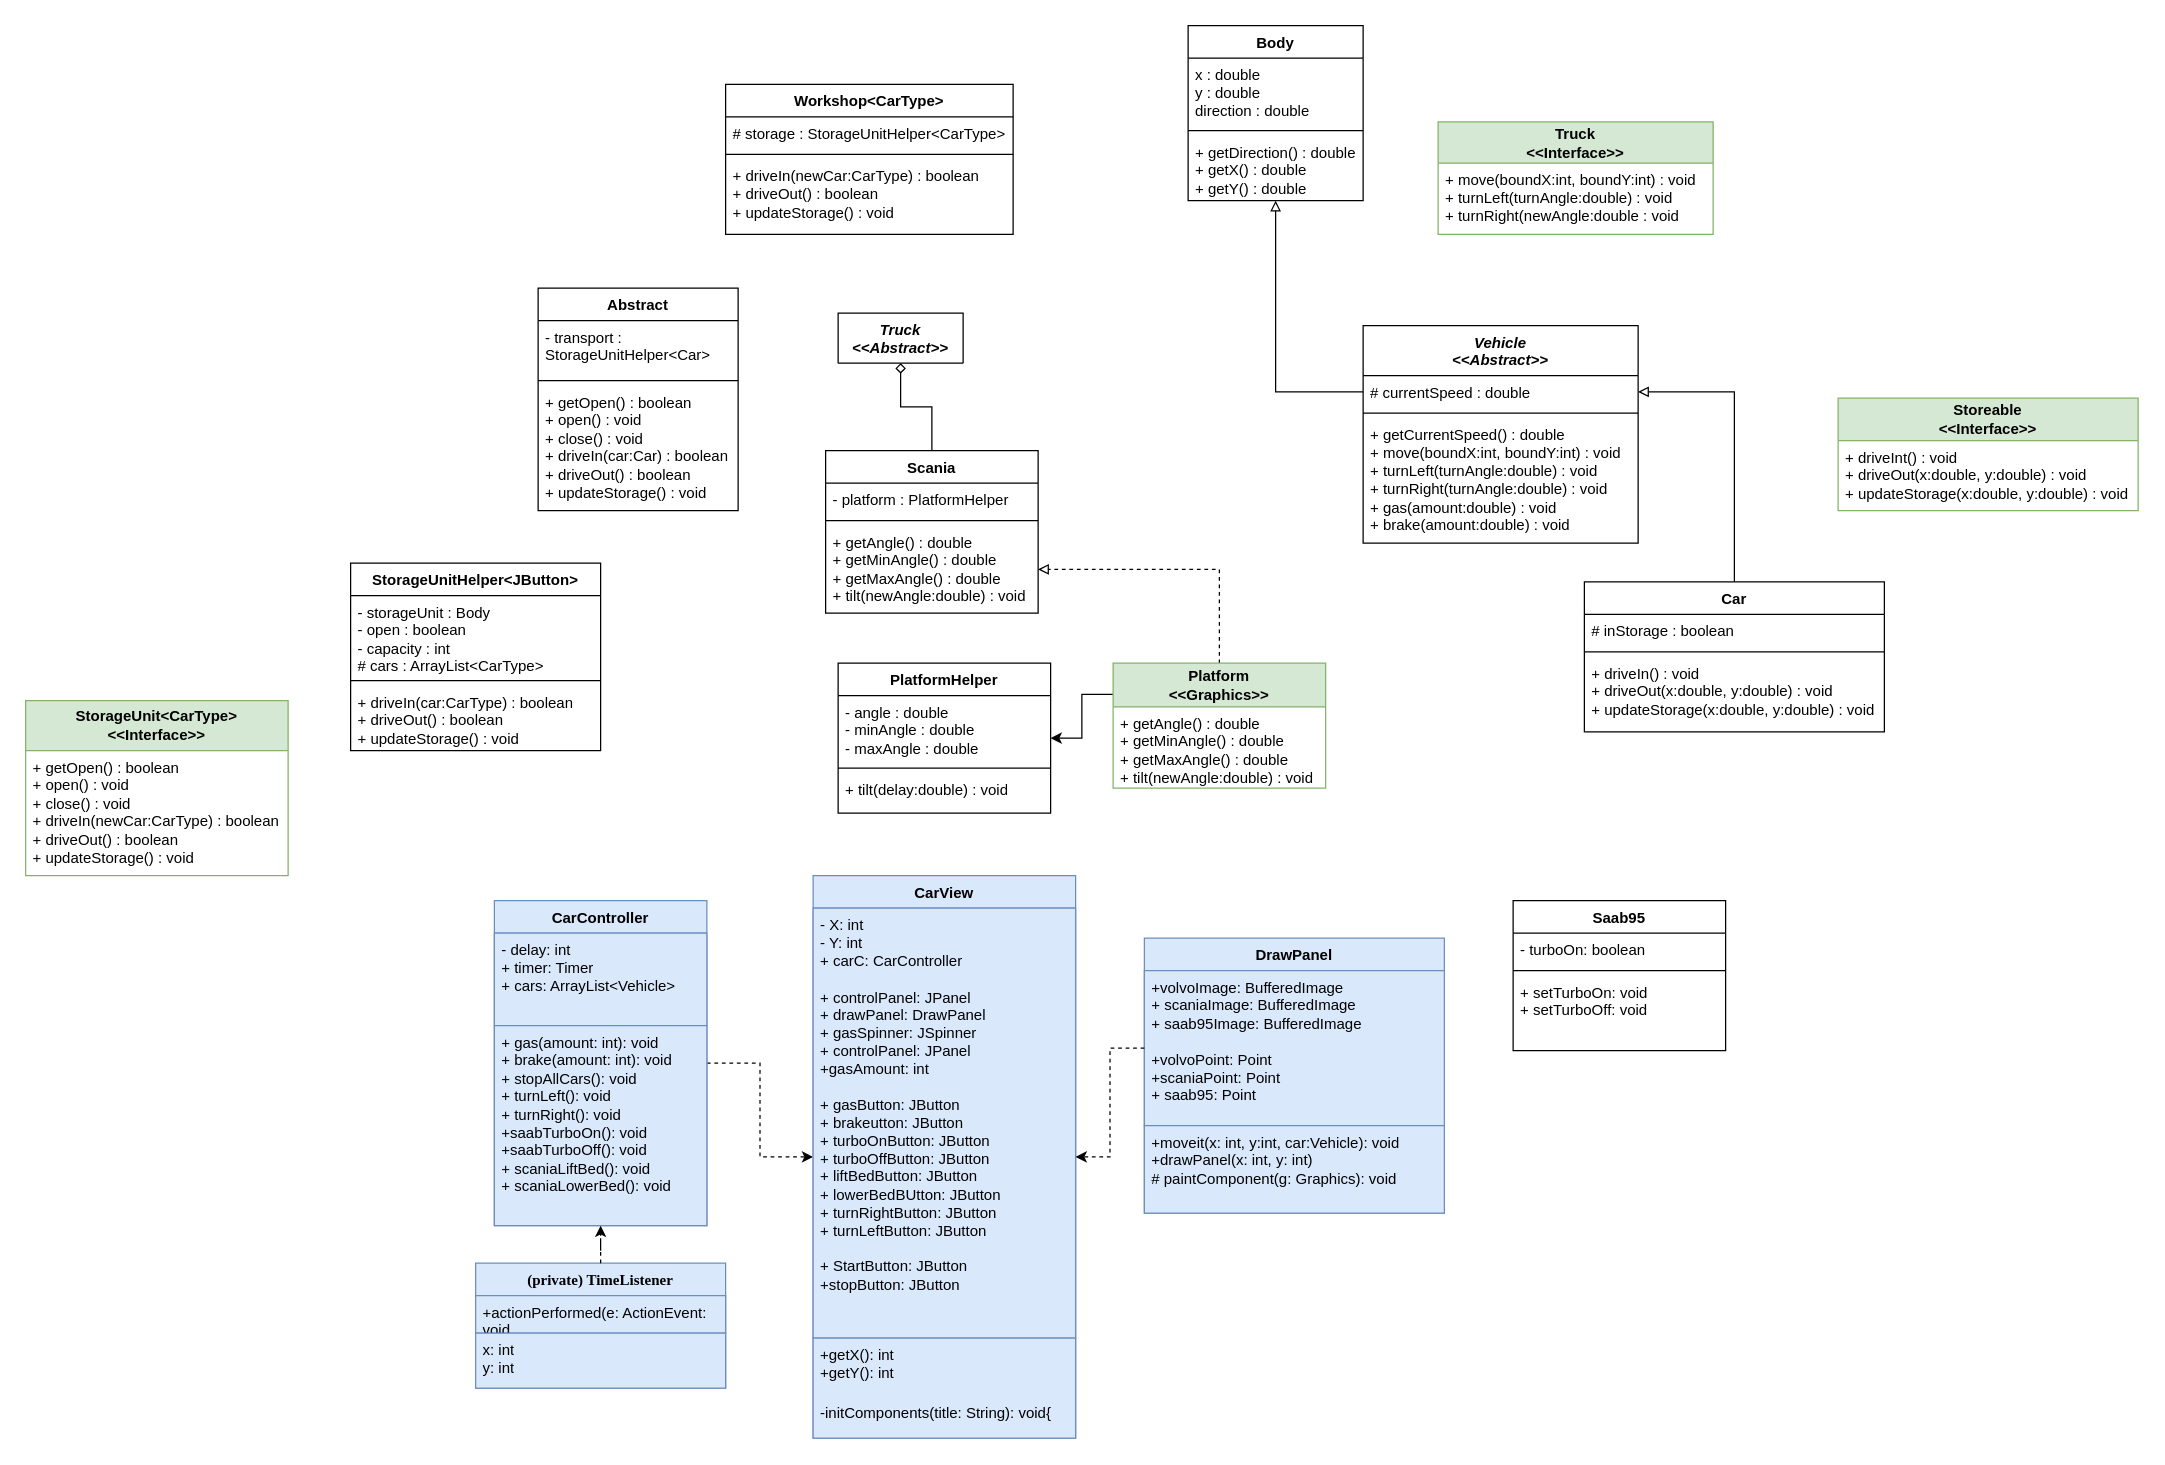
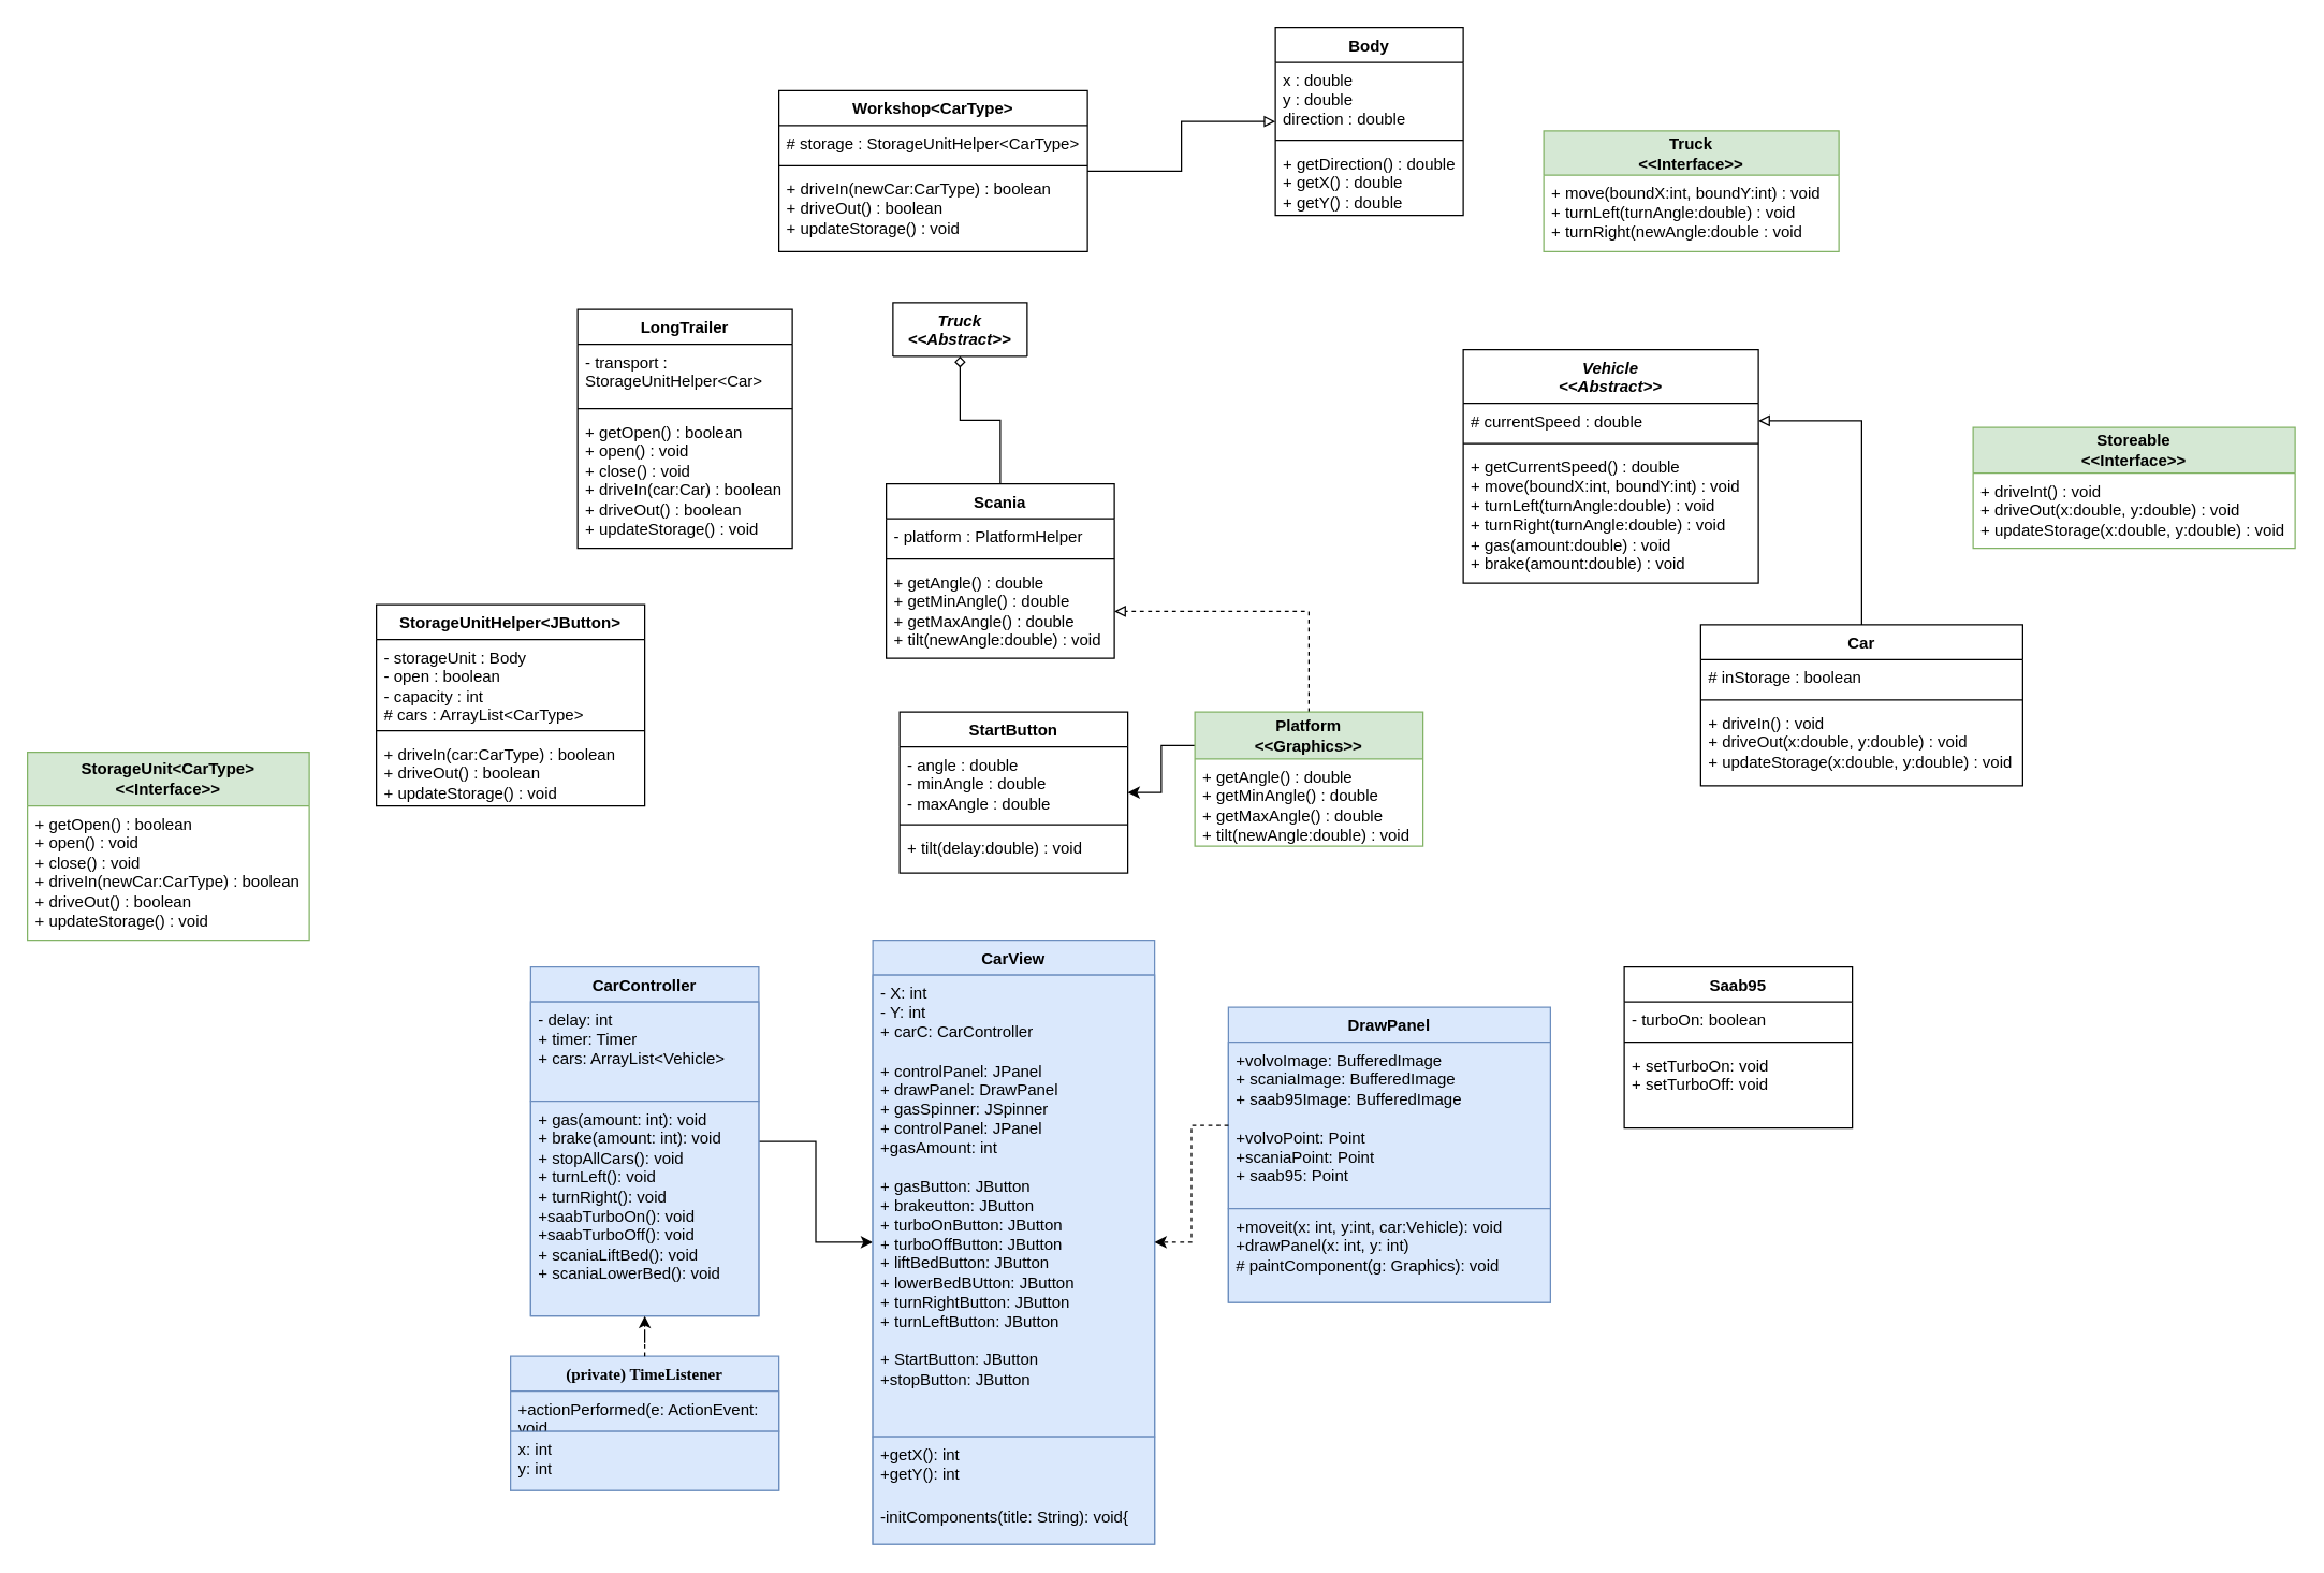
+ <mxCell id="44" style="edgeStyle=orthogonalEdgeStyle;rounded=0;orthogonalLoop=1;jettySize=auto;html=1;endArrow=block;endFill=0;" parent="1" source="45" target="2" edge="1"><mxGeometry relative="1" as="geometry" /></mxCell>
- <mxCell id="49" value="&lt;div&gt;Abstract&lt;/div&gt;" style="swimlane;fontStyle=1;align=center;verticalAlign=top;childLayout=stackLayout;horizontal=1;startSize=26;horizontalStack=0;resizeParent=1;resizeParentMax=0;resizeLast=0;collapsible=1;marginBottom=0;whiteSpace=wrap;html=1;" parent="1" vertex="1"><mxGeometry x="430" y="230" width="160" height="178" as="geometry" /></mxCell>
+ <mxCell id="49" value="&lt;div&gt;LongTrailer&lt;/div&gt;" style="swimlane;fontStyle=1;align=center;verticalAlign=top;childLayout=stackLayout;horizontal=1;startSize=26;horizontalStack=0;resizeParent=1;resizeParentMax=0;resizeLast=0;collapsible=1;marginBottom=0;whiteSpace=wrap;html=1;" parent="1" vertex="1"><mxGeometry x="430" y="230" width="160" height="178" as="geometry" /></mxCell>
- <mxCell id="21" value="&lt;div&gt;&lt;i&gt;Truck&lt;/i&gt;&lt;/div&gt;&lt;div&gt;&lt;i&gt;&amp;lt;&amp;lt;Abstract&amp;gt;&amp;gt;&lt;/i&gt;&lt;/div&gt;" style="swimlane;fontStyle=1;align=center;verticalAlign=top;childLayout=stackLayout;horizontal=1;startSize=66;horizontalStack=0;resizeParent=1;resizeParentMax=0;resizeLast=0;collapsible=1;marginBottom=0;whiteSpace=wrap;html=1;" parent="1" vertex="1"><mxGeometry x="670" y="250" width="100" height="40" as="geometry" /></mxCell>
+ <mxCell id="21" value="&lt;div&gt;&lt;i&gt;Truck&lt;/i&gt;&lt;/div&gt;&lt;div&gt;&lt;i&gt;&amp;lt;&amp;lt;Abstract&amp;gt;&amp;gt;&lt;/i&gt;&lt;/div&gt;" style="swimlane;fontStyle=1;align=center;verticalAlign=top;childLayout=stackLayout;horizontal=1;startSize=66;horizontalStack=0;resizeParent=1;resizeParentMax=0;resizeLast=0;collapsible=1;marginBottom=0;whiteSpace=wrap;html=1;" parent="1" vertex="1"><mxGeometry x="665" y="225" width="100" height="40" as="geometry" /></mxCell>
- <mxCell id="35" style="edgeStyle=orthogonalEdgeStyle;rounded=0;orthogonalLoop=1;jettySize=auto;html=1;endArrow=block;endFill=0;exitX=0;exitY=0.5;exitDx=0;exitDy=0;" parent="1" source="37" target="2" edge="1"><mxGeometry relative="1" as="geometry" /></mxCell>
- <mxCell id="22" value="PlatformHelper" style="swimlane;fontStyle=1;align=center;verticalAlign=top;childLayout=stackLayout;horizontal=1;startSize=26;horizontalStack=0;resizeParent=1;resizeParentMax=0;resizeLast=0;collapsible=1;marginBottom=0;whiteSpace=wrap;html=1;" parent="1" vertex="1"><mxGeometry x="670" y="530" width="170" height="120" as="geometry" /></mxCell>
+ <mxCell id="22" value="StartButton" style="swimlane;fontStyle=1;align=center;verticalAlign=top;childLayout=stackLayout;horizontal=1;startSize=26;horizontalStack=0;resizeParent=1;resizeParentMax=0;resizeLast=0;collapsible=1;marginBottom=0;whiteSpace=wrap;html=1;" parent="1" vertex="1"><mxGeometry x="670" y="530" width="170" height="120" as="geometry" /></mxCell>
- <mxCell id="11" style="edgeStyle=orthogonalEdgeStyle;rounded=0;orthogonalLoop=1;jettySize=auto;html=1;dashed=1;" edge="1" parent="1" source="12" target="15"><mxGeometry relative="1" as="geometry" /></mxCell>
+ <mxCell id="11" style="edgeStyle=orthogonalEdgeStyle;rounded=0;orthogonalLoop=1;jettySize=auto;html=1;dashed=0;" edge="1" parent="1" source="12" target="15"><mxGeometry relative="1" as="geometry" /></mxCell>
